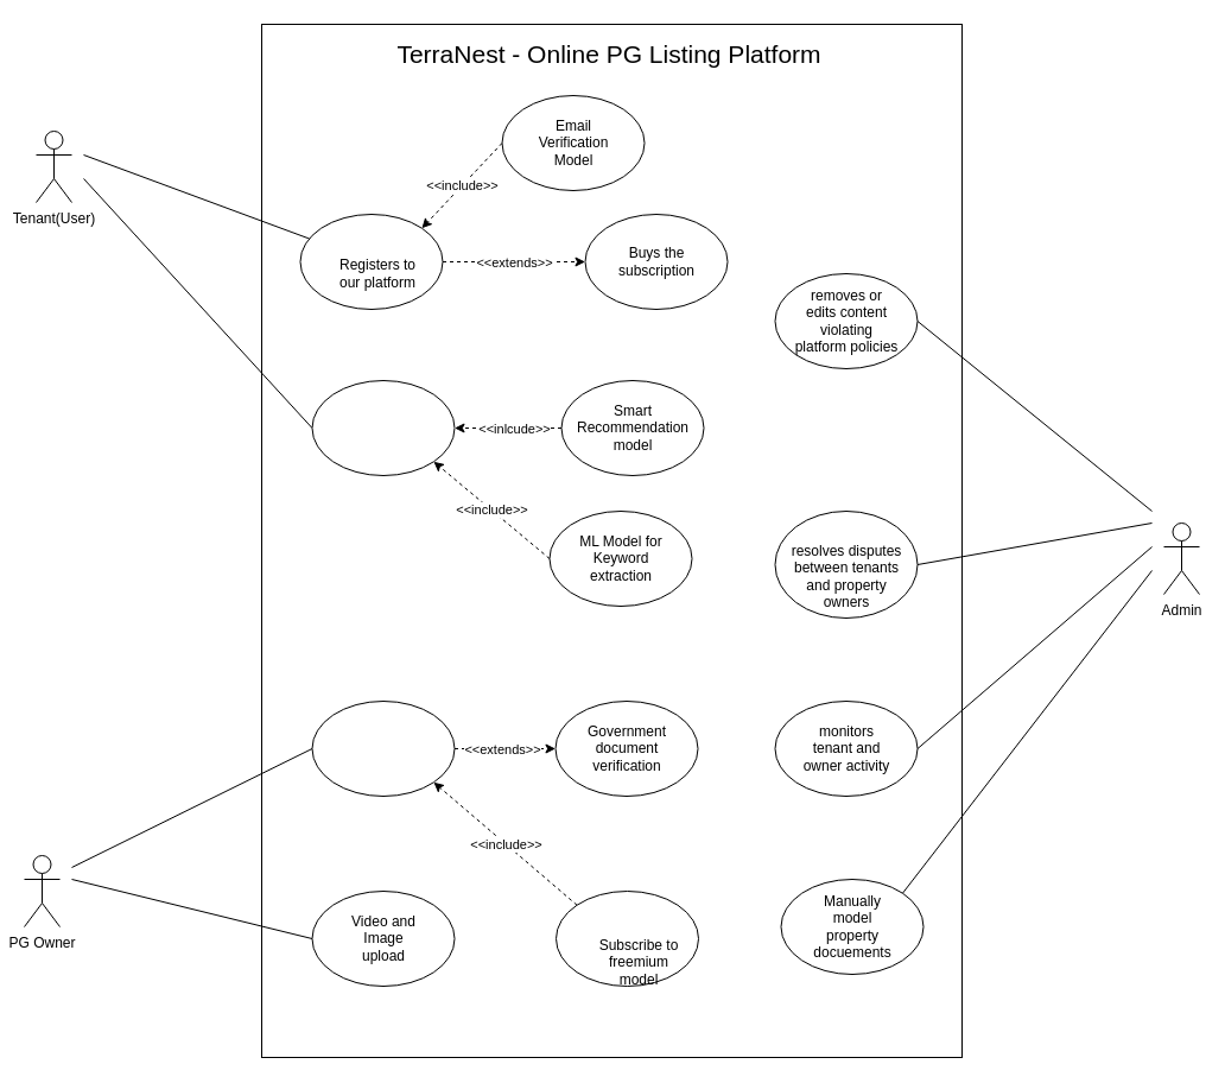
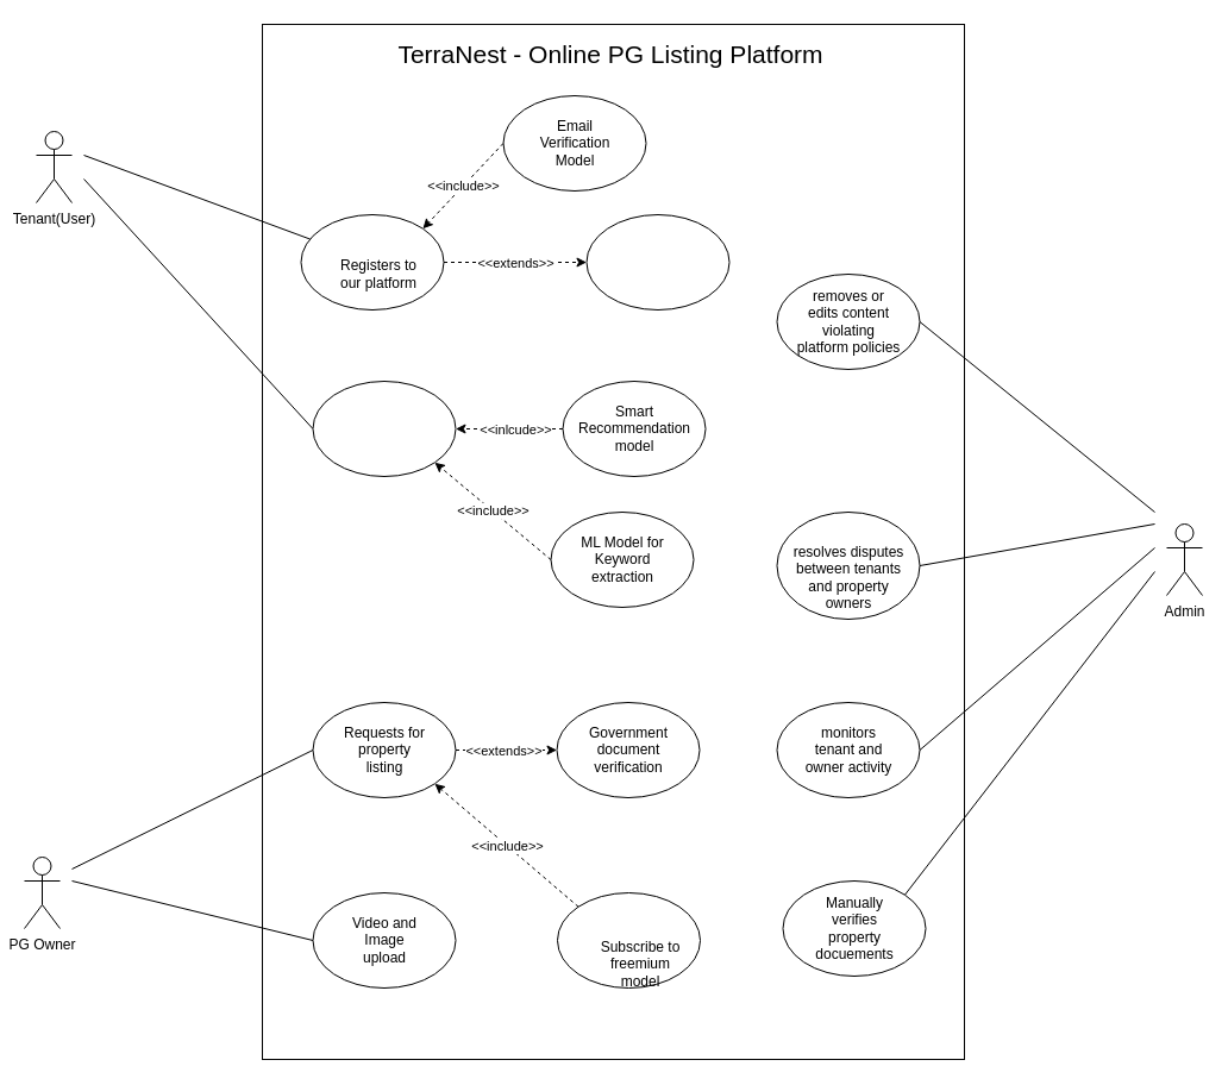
- <mxCell id="25" value="Buys the subscription" style="text;html=1;align=center;verticalAlign=middle;whiteSpace=wrap;rounded=0;" vertex="1" parent="23"><mxGeometry x="20" y="20" width="80" height="40" as="geometry" /></mxCell>
+ <mxCell id="35" value="Requests for property listing" style="text;html=1;align=center;verticalAlign=middle;whiteSpace=wrap;rounded=0;" vertex="1" parent="1"><mxGeometry x="282.5" y="615" width="80" height="30" as="geometry" /></mxCell>
- <mxCell id="48" value="Manually model property docuements" style="text;html=1;align=center;verticalAlign=middle;whiteSpace=wrap;rounded=0;" vertex="1" parent="46"><mxGeometry x="20" y="25" width="80" height="30" as="geometry" /></mxCell>
+ <mxCell id="48" value="Manually verifies property docuements" style="text;html=1;align=center;verticalAlign=middle;whiteSpace=wrap;rounded=0;" vertex="1" parent="46"><mxGeometry x="20" y="25" width="80" height="30" as="geometry" /></mxCell>
